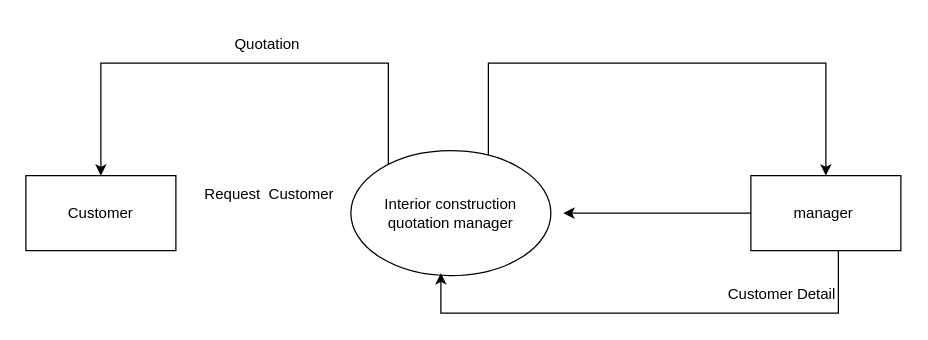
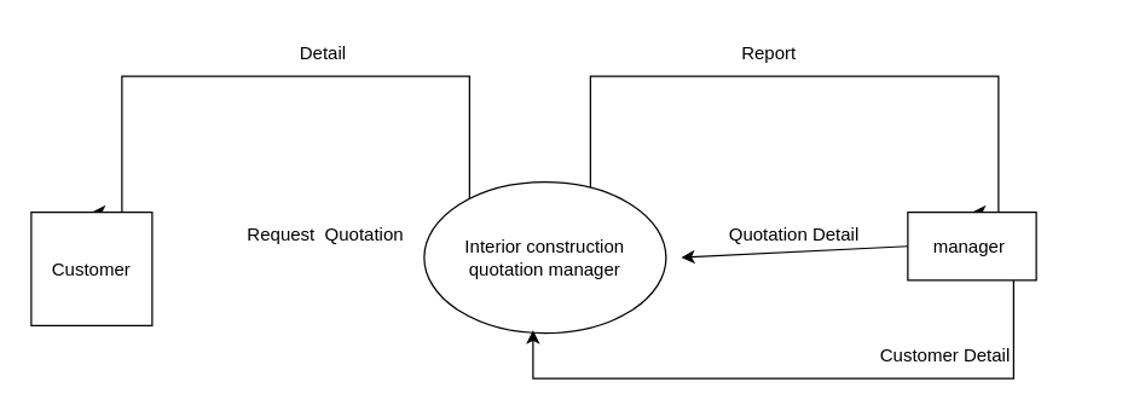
- <mxCell id="10" value="Quotation&amp;nbsp;" style="text;html=1;strokeColor=none;fillColor=none;align=center;verticalAlign=middle;whiteSpace=wrap;rounded=0;" vertex="1" parent="1"><mxGeometry x="185" y="20" width="60" height="30" as="geometry" /></mxCell>
+ <mxCell id="10" value="Detail&amp;nbsp;" style="text;html=1;strokeColor=none;fillColor=none;align=center;verticalAlign=middle;whiteSpace=wrap;rounded=0;" vertex="1" parent="1"><mxGeometry x="185" y="20" width="60" height="30" as="geometry" /></mxCell>
+ <mxCell id="13" value="Report&amp;nbsp;" style="text;html=1;strokeColor=none;fillColor=none;align=center;verticalAlign=middle;whiteSpace=wrap;rounded=0;" vertex="1" parent="1"><mxGeometry x="480" y="20" width="60" height="30" as="geometry" /></mxCell>
- <mxCell id="7" value="Request&amp;nbsp; Customer" style="text;html=1;strokeColor=none;fillColor=none;align=center;verticalAlign=middle;whiteSpace=wrap;rounded=0;" vertex="1" parent="1"><mxGeometry x="160" y="140" width="110" height="30" as="geometry" /></mxCell>
+ <mxCell id="7" value="Request&amp;nbsp; Quotation" style="text;html=1;strokeColor=none;fillColor=none;align=center;verticalAlign=middle;whiteSpace=wrap;rounded=0;" vertex="1" parent="1"><mxGeometry x="160" y="140" width="110" height="30" as="geometry" /></mxCell>
+ <mxCell id="9" value="Quotation Detail" style="text;html=1;strokeColor=none;fillColor=none;align=center;verticalAlign=middle;whiteSpace=wrap;rounded=0;" vertex="1" parent="1"><mxGeometry x="470" y="140" width="110" height="30" as="geometry" /></mxCell>
- <mxCell id="6" value="Customer" style="rounded=0;whiteSpace=wrap;html=1;" vertex="1" parent="1"><mxGeometry x="20" y="140" width="120" height="60" as="geometry" /></mxCell>
+ <mxCell id="6" value="Customer" style="rounded=0;whiteSpace=wrap;html=1;" vertex="1" parent="1"><mxGeometry x="20" y="140" width="80" height="75" as="geometry" /></mxCell>
- <mxCell id="5" value="manager&amp;nbsp;" style="rounded=0;whiteSpace=wrap;html=1;" vertex="1" parent="1"><mxGeometry x="600" y="140" width="120" height="60" as="geometry" /></mxCell>
+ <mxCell id="5" value="manager&amp;nbsp;" style="rounded=0;whiteSpace=wrap;html=1;" vertex="1" parent="1"><mxGeometry x="600" y="140" width="85" height="45" as="geometry" /></mxCell>
